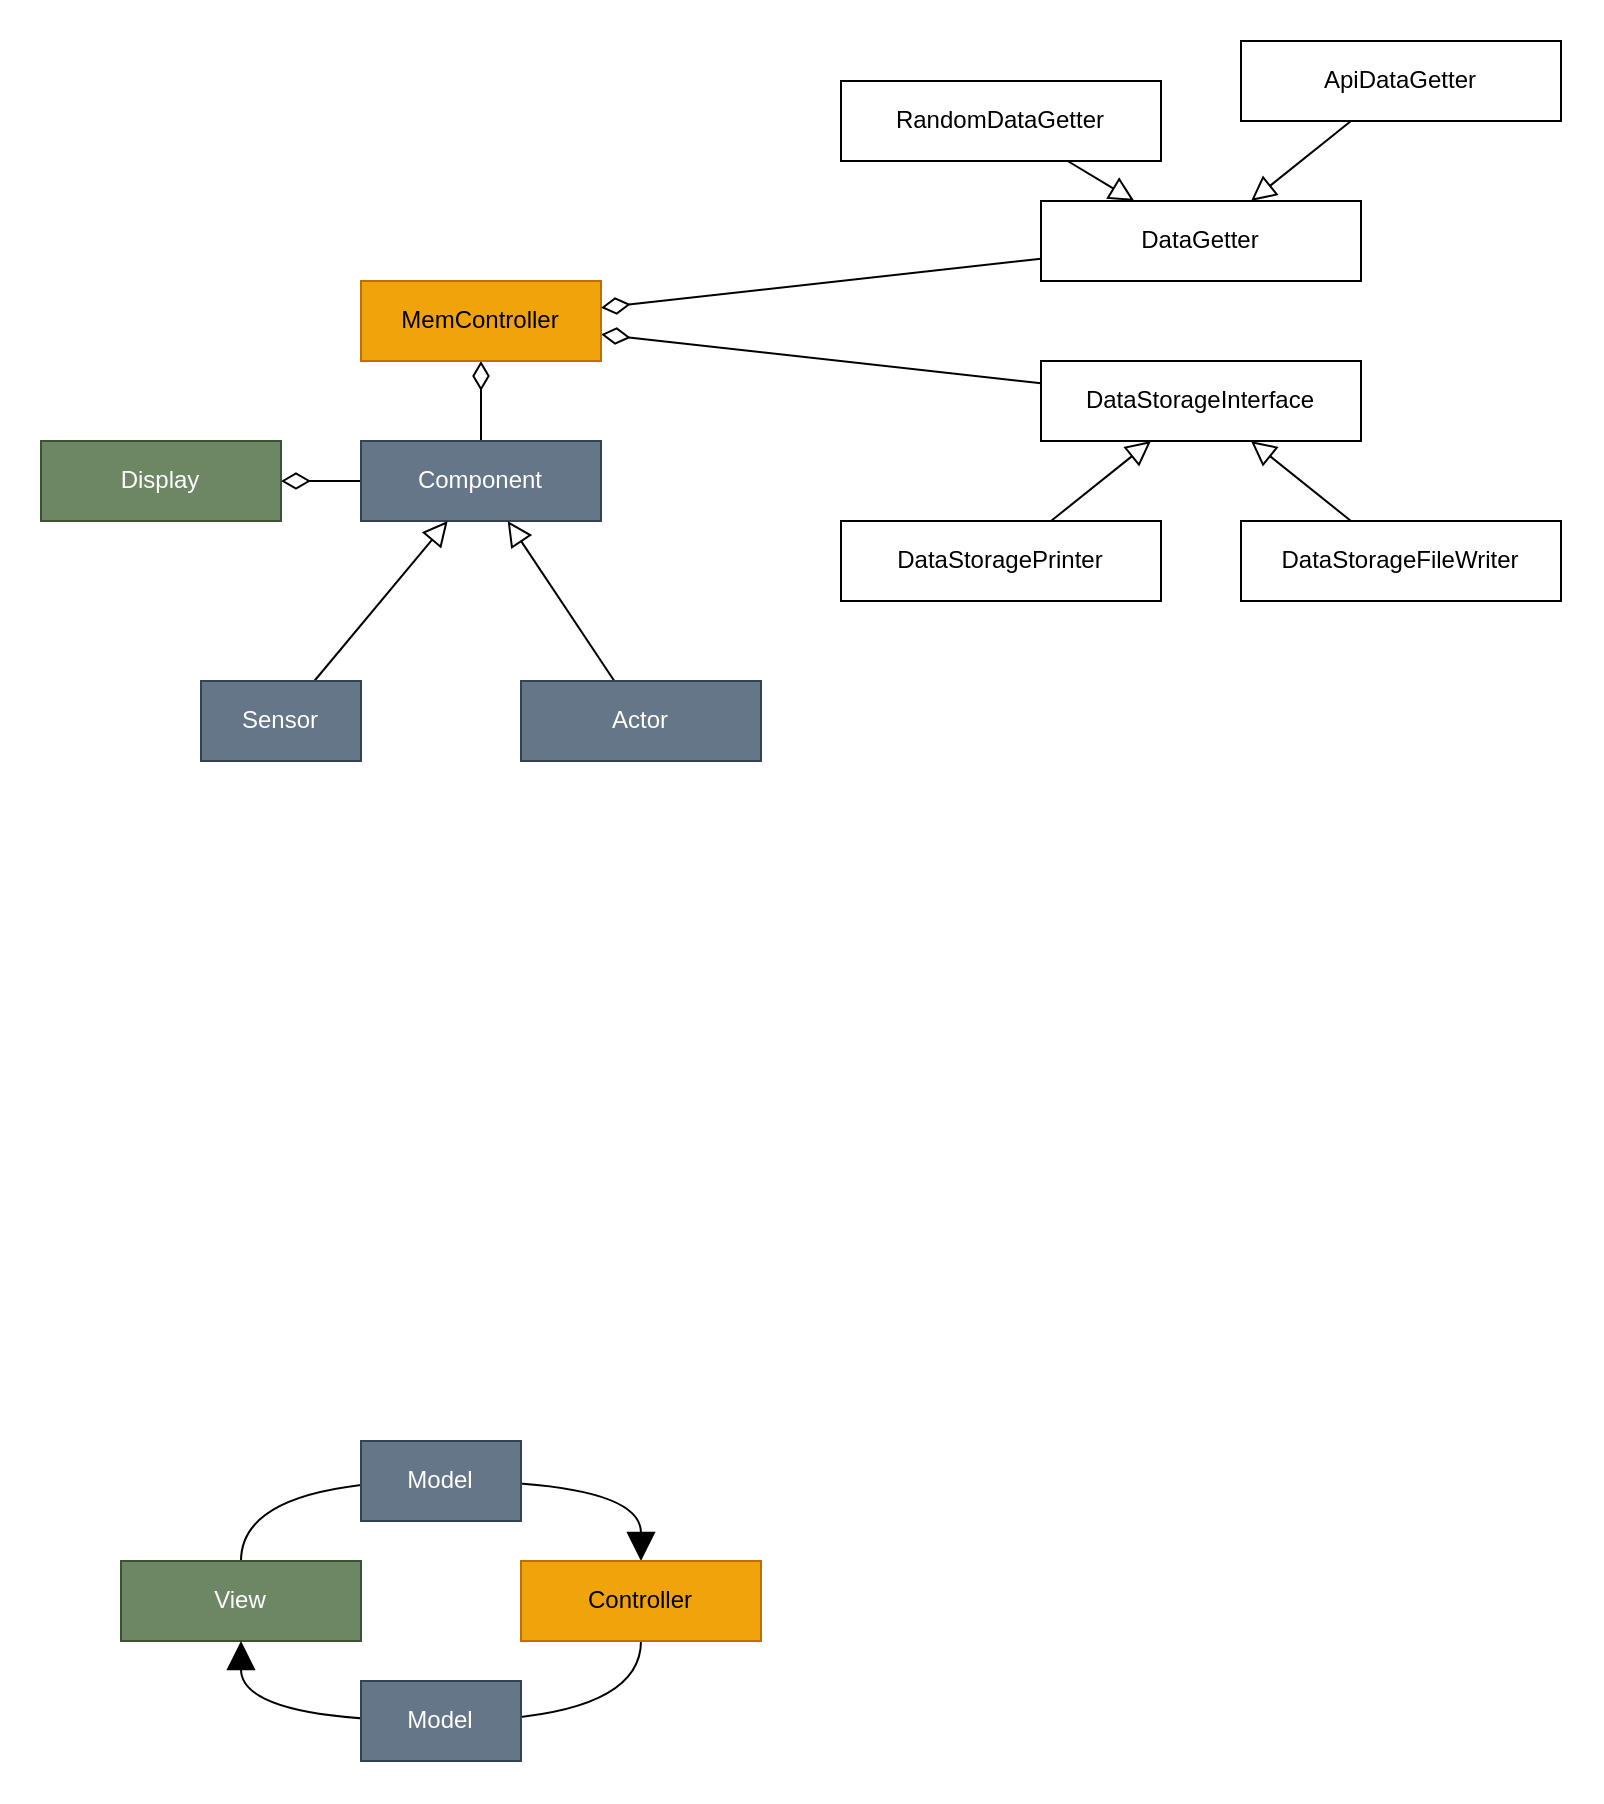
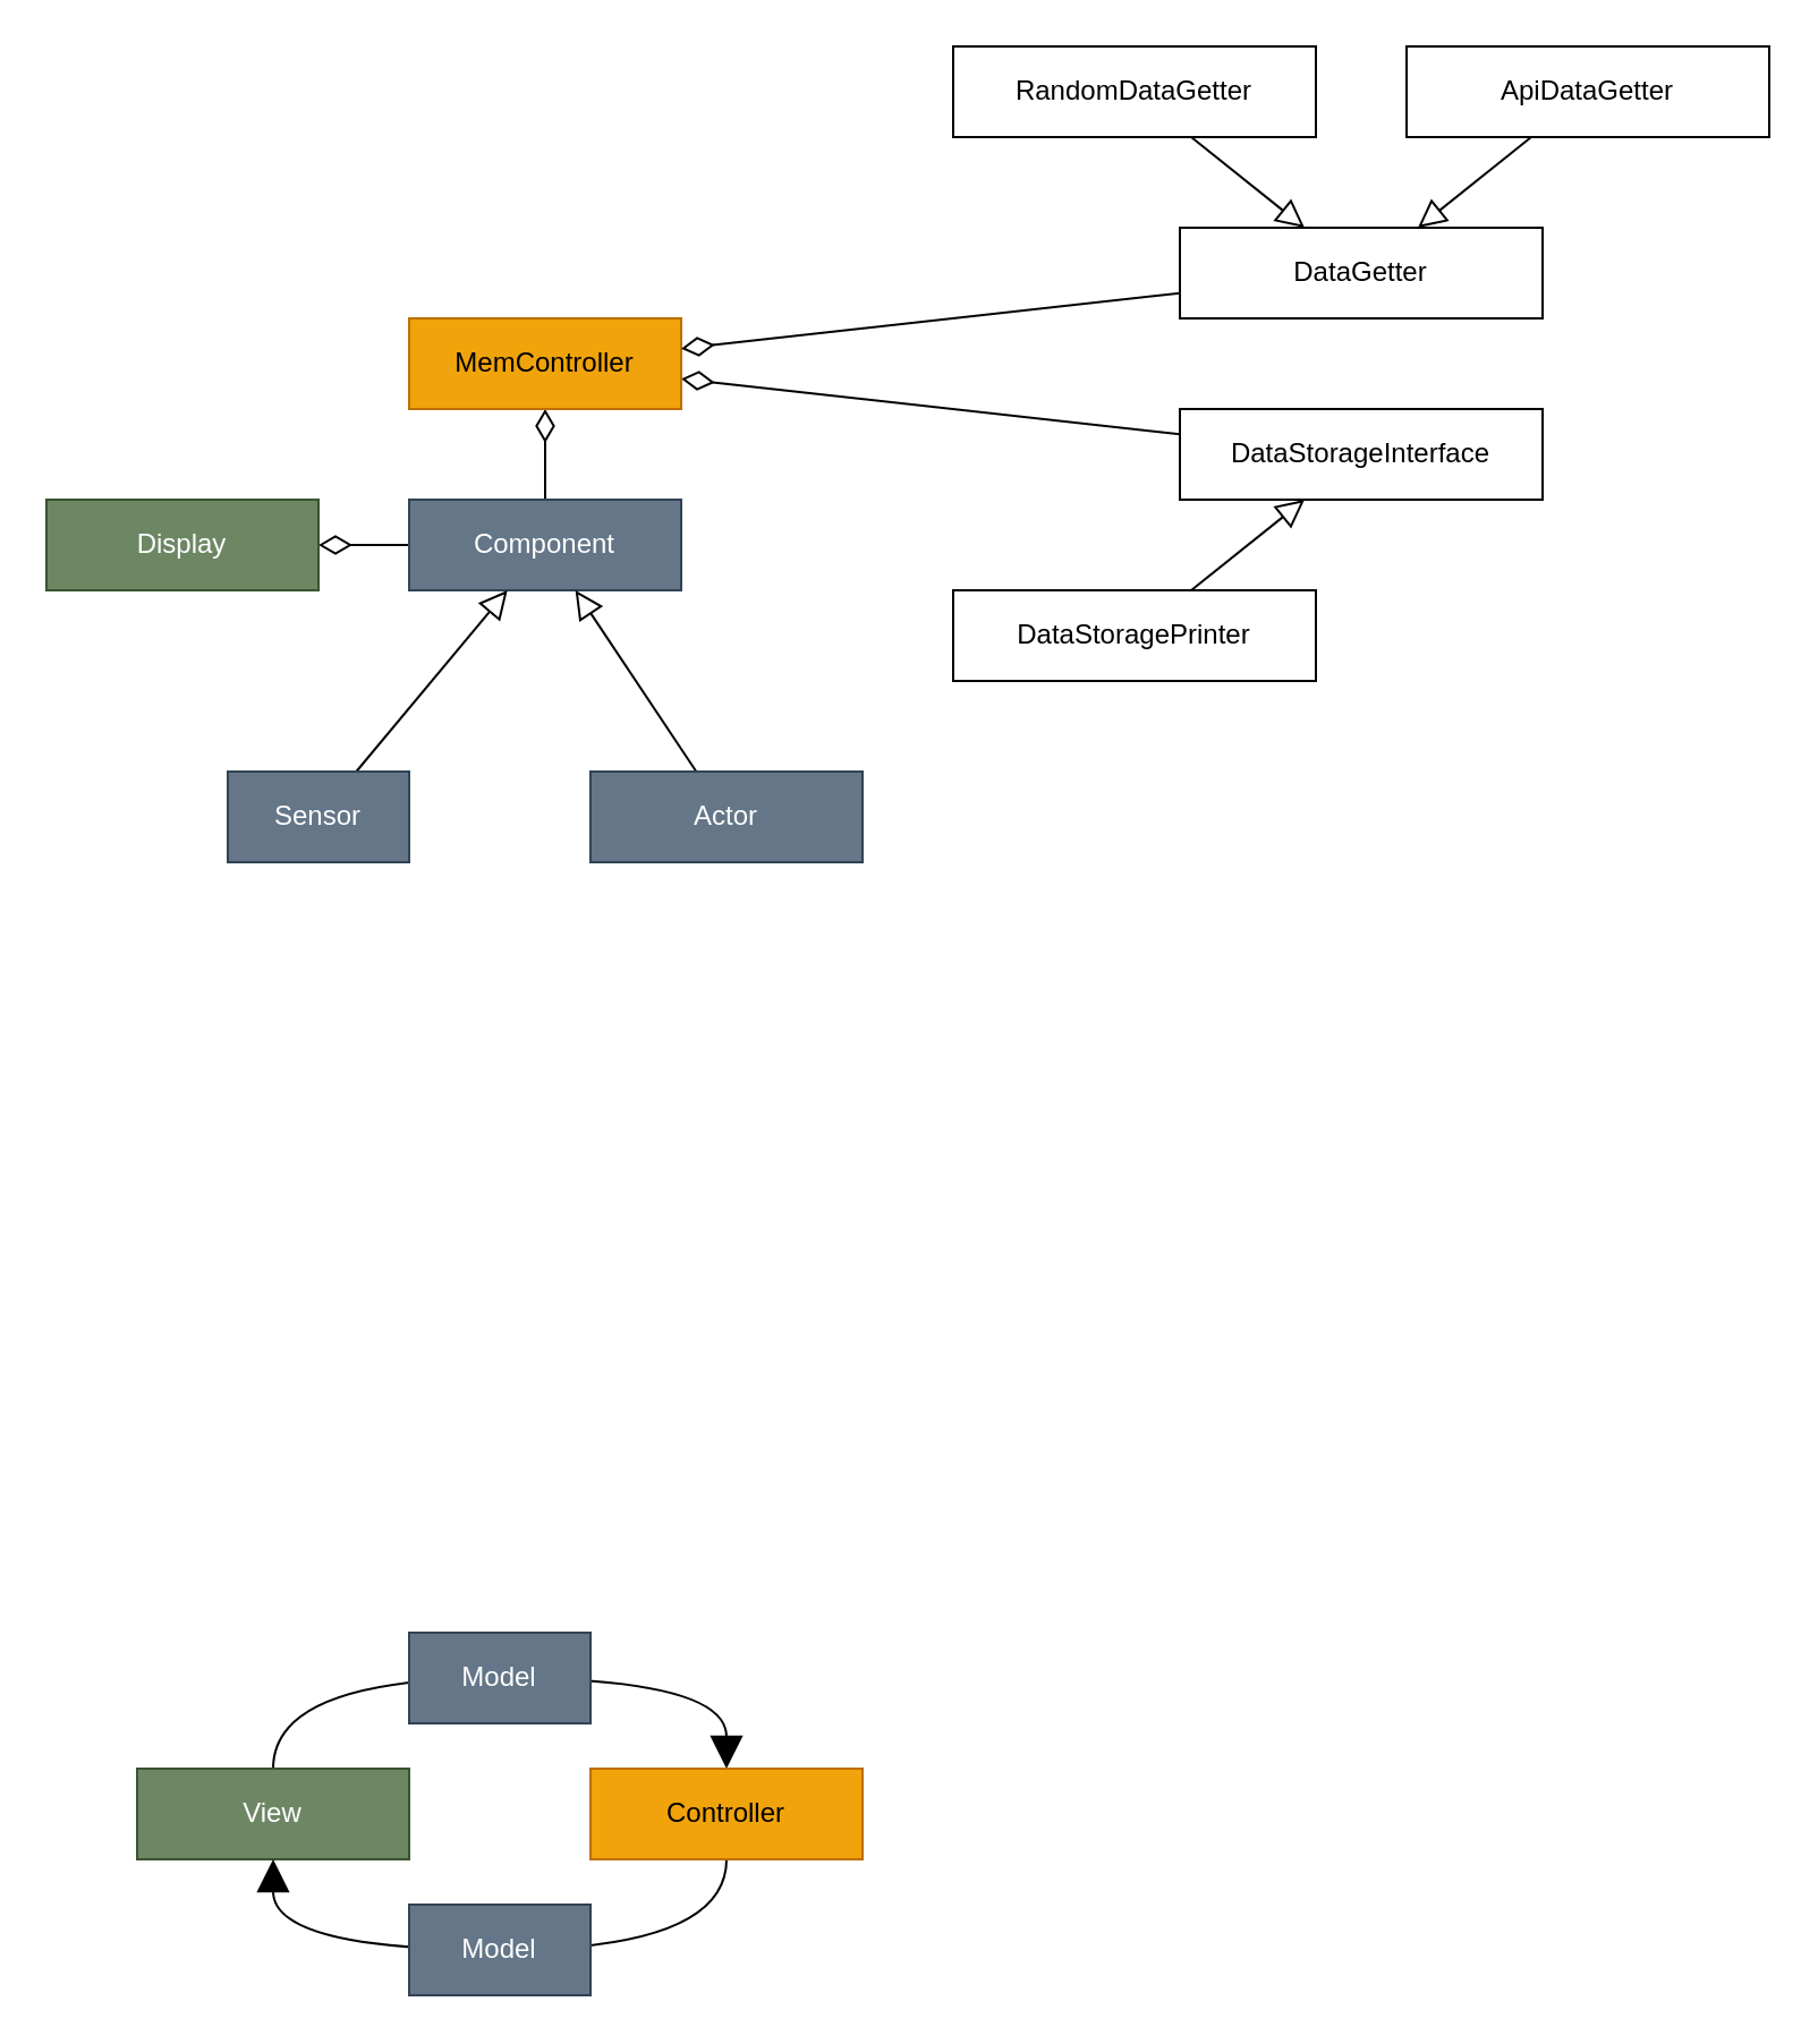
- <mxCell id="26" value="RandomDataGetter" style="rounded=0;whiteSpace=wrap;html=1;fillColor=none;" parent="1" vertex="1"><mxGeometry x="420" y="40" width="160" height="40" as="geometry" /></mxCell>
+ <mxCell id="26" value="RandomDataGetter" style="rounded=0;whiteSpace=wrap;html=1;fillColor=none;" parent="1" vertex="1"><mxGeometry x="420" y="20" width="160" height="40" as="geometry" /></mxCell>
- <mxCell id="13" style="edgeStyle=none;rounded=0;orthogonalLoop=1;jettySize=auto;html=1;endArrow=block;endFill=0;endSize=10;" parent="1" source="14" target="10" edge="1"><mxGeometry relative="1" as="geometry" /></mxCell>
- <mxCell id="14" value="DataStorageFileWriter" style="rounded=0;whiteSpace=wrap;html=1;fillColor=none;" parent="1" vertex="1"><mxGeometry x="620" y="260" width="160" height="40" as="geometry" /></mxCell>
